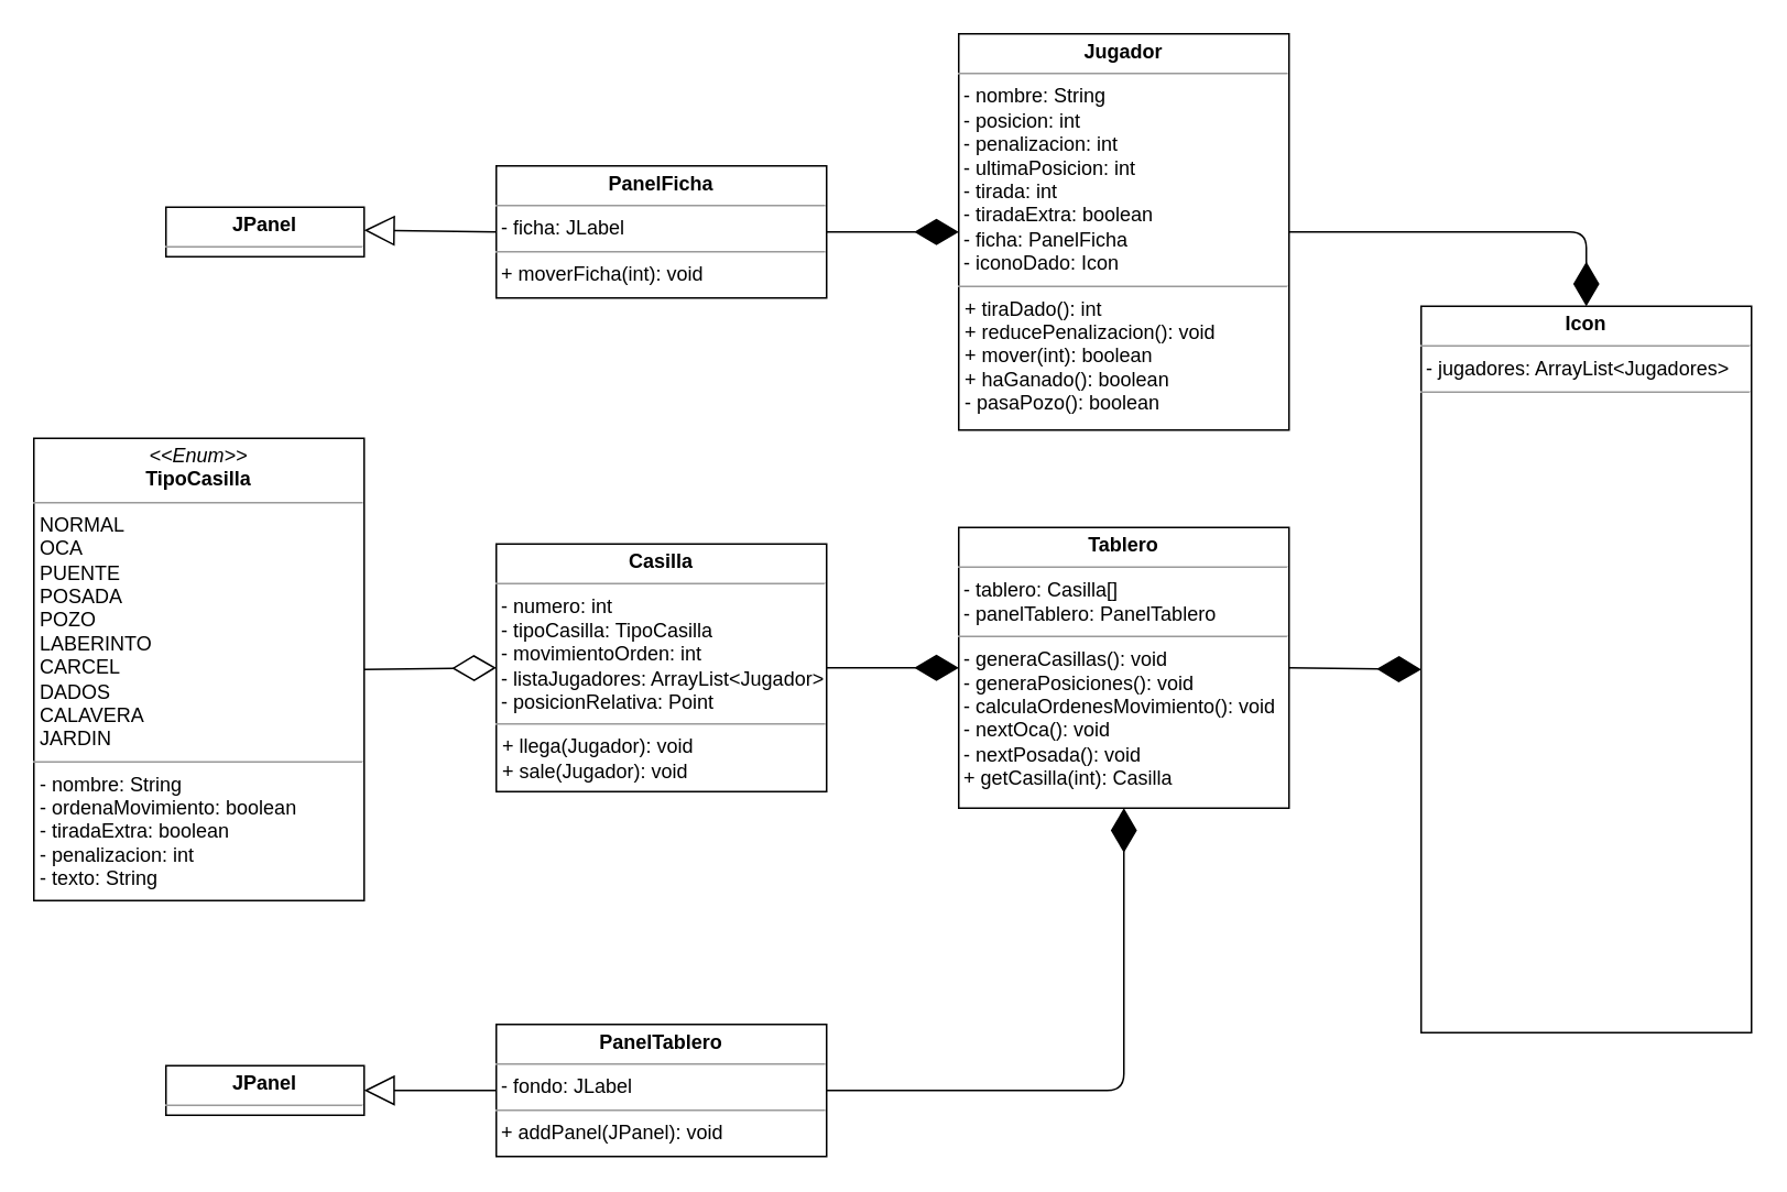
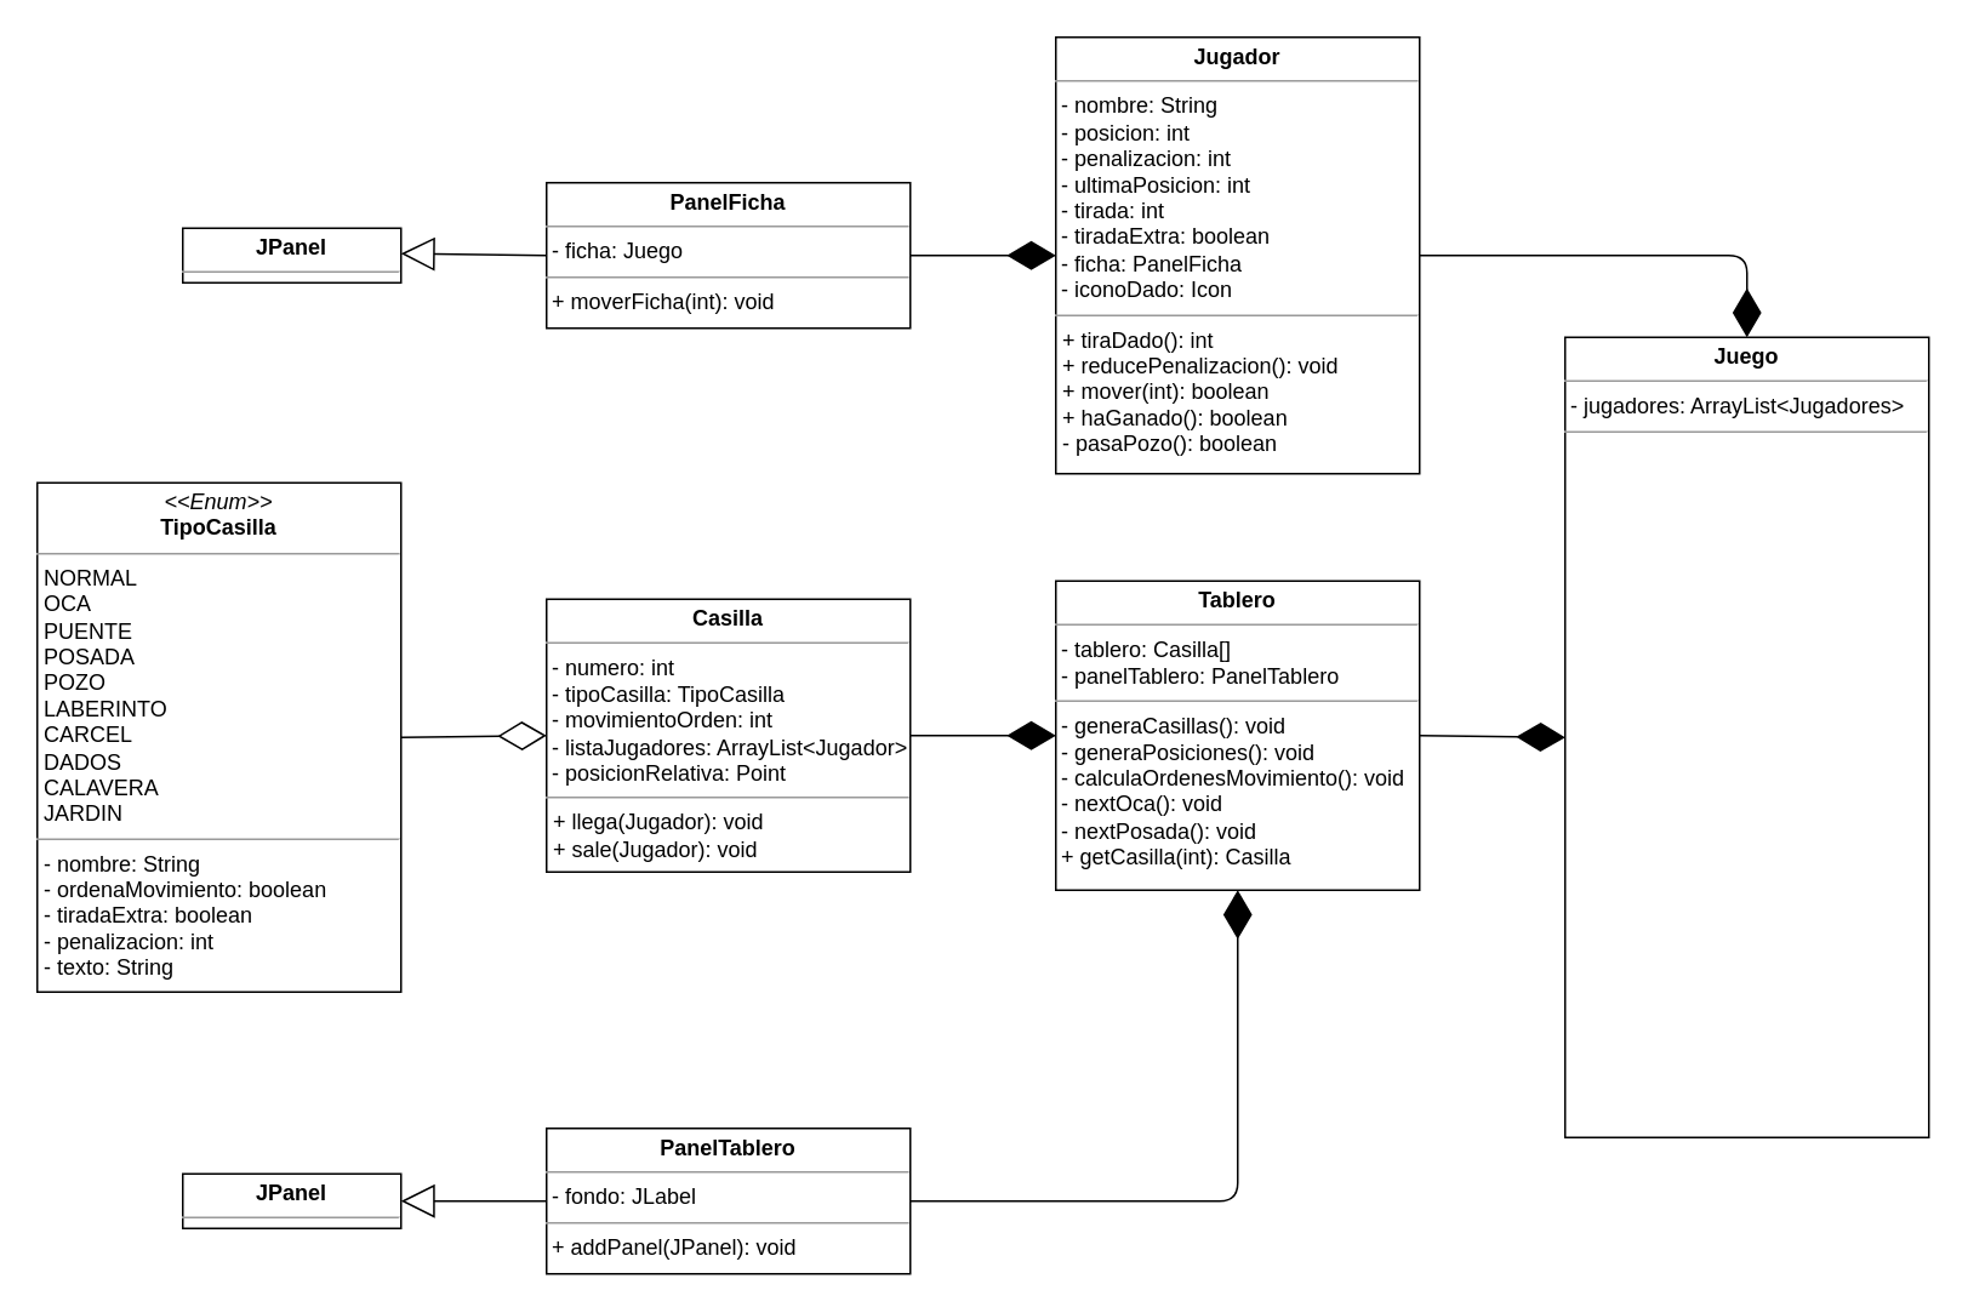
- <mxCell id="8" value="&lt;p style=&quot;margin: 0px ; margin-top: 4px ; text-align: center&quot;&gt;&lt;b&gt;PanelFicha&lt;/b&gt;&lt;/p&gt;&lt;hr size=&quot;1&quot;&gt;&lt;div&gt;&amp;nbsp;- ficha: JLabel&lt;br&gt;&lt;/div&gt;&lt;hr size=&quot;1&quot;&gt;&lt;div&gt;&amp;nbsp;+ moverFicha(int): void&lt;/div&gt;" style="verticalAlign=top;align=left;overflow=fill;fontSize=12;fontFamily=Helvetica;html=1;rounded=0;glass=0;sketch=0;" vertex="1" parent="1"><mxGeometry x="300" y="100" width="200" height="80" as="geometry" /></mxCell>
+ <mxCell id="8" value="&lt;p style=&quot;margin: 0px ; margin-top: 4px ; text-align: center&quot;&gt;&lt;b&gt;PanelFicha&lt;/b&gt;&lt;/p&gt;&lt;hr size=&quot;1&quot;&gt;&lt;div&gt;&amp;nbsp;- ficha: Juego&lt;br&gt;&lt;/div&gt;&lt;hr size=&quot;1&quot;&gt;&lt;div&gt;&amp;nbsp;+ moverFicha(int): void&lt;/div&gt;" style="verticalAlign=top;align=left;overflow=fill;fontSize=12;fontFamily=Helvetica;html=1;rounded=0;glass=0;sketch=0;" vertex="1" parent="1"><mxGeometry x="300" y="100" width="200" height="80" as="geometry" /></mxCell>
- <mxCell id="6" value="&lt;p style=&quot;margin: 0px ; margin-top: 4px ; text-align: center&quot;&gt;&lt;b&gt;Icon&lt;/b&gt;&lt;/p&gt;&lt;hr size=&quot;1&quot;&gt;&lt;div&gt;&amp;nbsp;- jugadores: ArrayList&amp;lt;Jugadores&amp;gt;&lt;br&gt;&lt;/div&gt;&lt;hr size=&quot;1&quot;&gt;" style="verticalAlign=top;align=left;overflow=fill;fontSize=12;fontFamily=Helvetica;html=1;rounded=0;glass=0;sketch=0;" parent="1" vertex="1"><mxGeometry x="860" y="185" width="200" height="440" as="geometry" /></mxCell>
+ <mxCell id="6" value="&lt;p style=&quot;margin: 0px ; margin-top: 4px ; text-align: center&quot;&gt;&lt;b&gt;Juego&lt;/b&gt;&lt;/p&gt;&lt;hr size=&quot;1&quot;&gt;&lt;div&gt;&amp;nbsp;- jugadores: ArrayList&amp;lt;Jugadores&amp;gt;&lt;br&gt;&lt;/div&gt;&lt;hr size=&quot;1&quot;&gt;" style="verticalAlign=top;align=left;overflow=fill;fontSize=12;fontFamily=Helvetica;html=1;rounded=0;glass=0;sketch=0;" parent="1" vertex="1"><mxGeometry x="860" y="185" width="200" height="440" as="geometry" /></mxCell>
